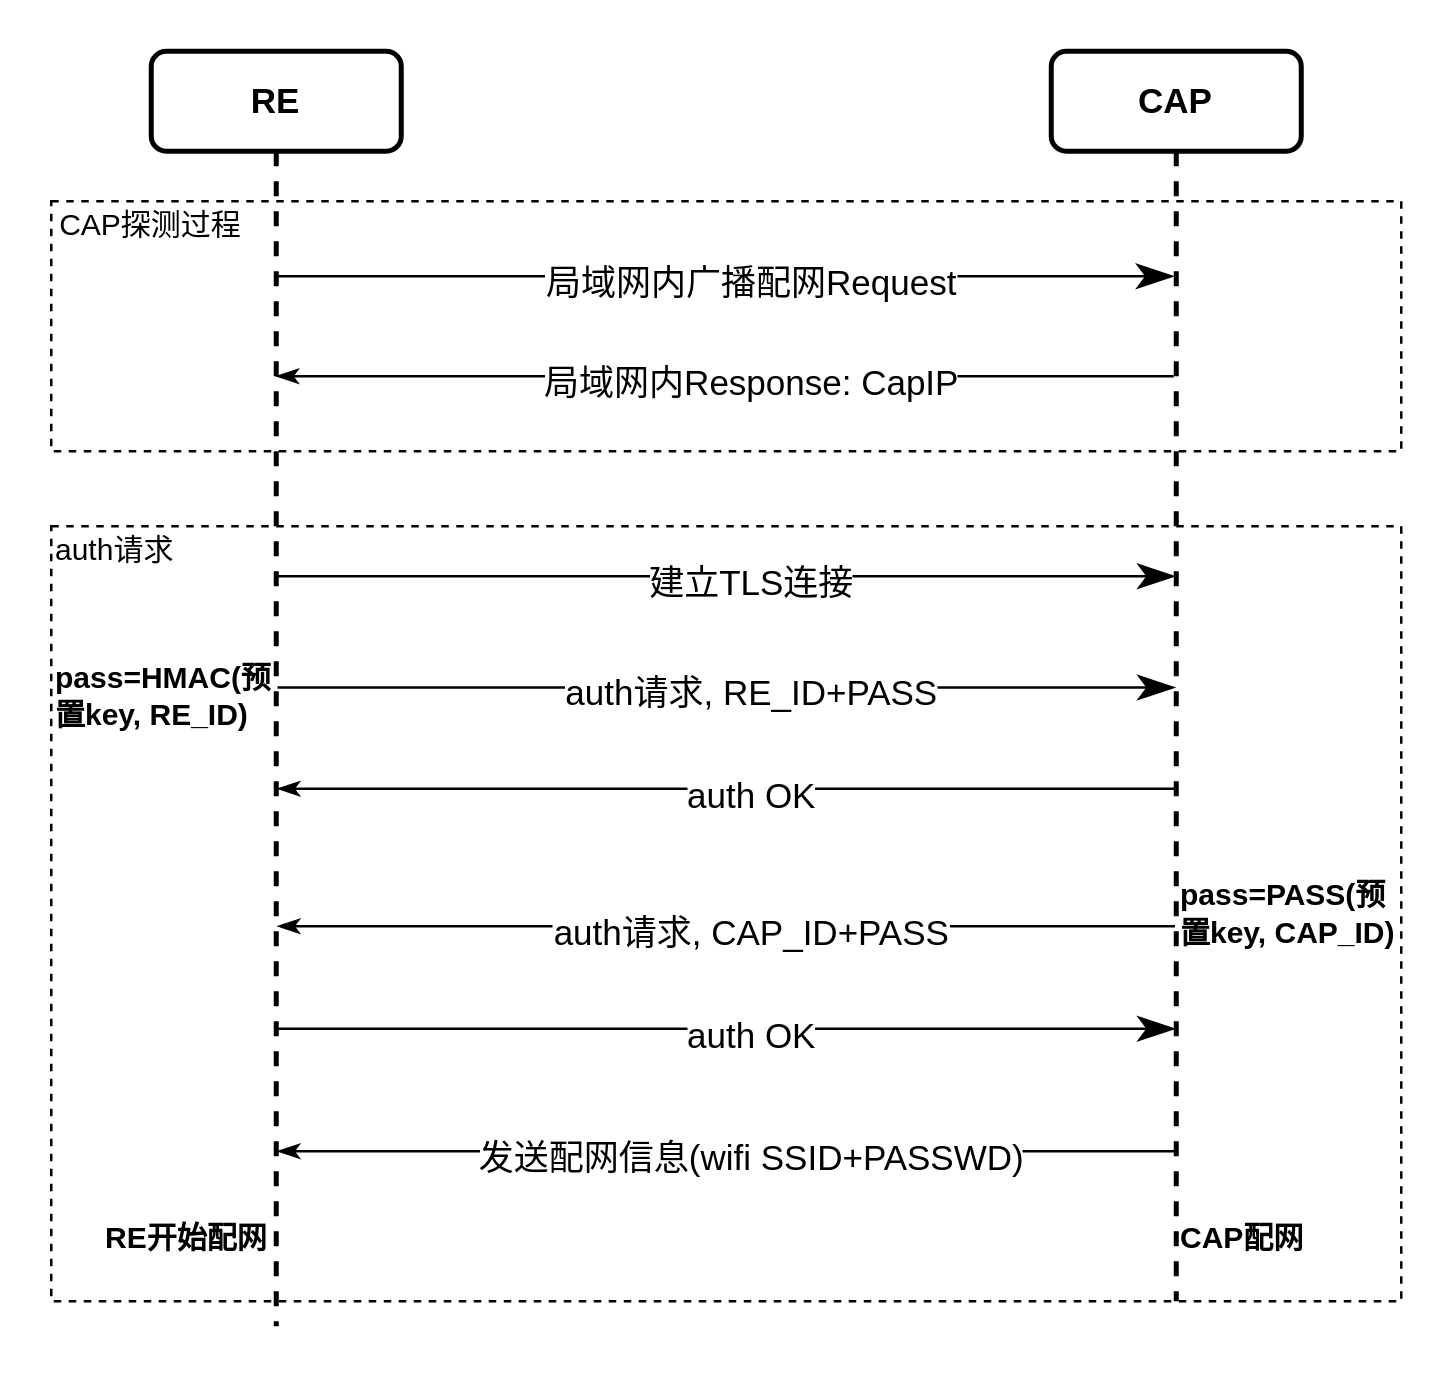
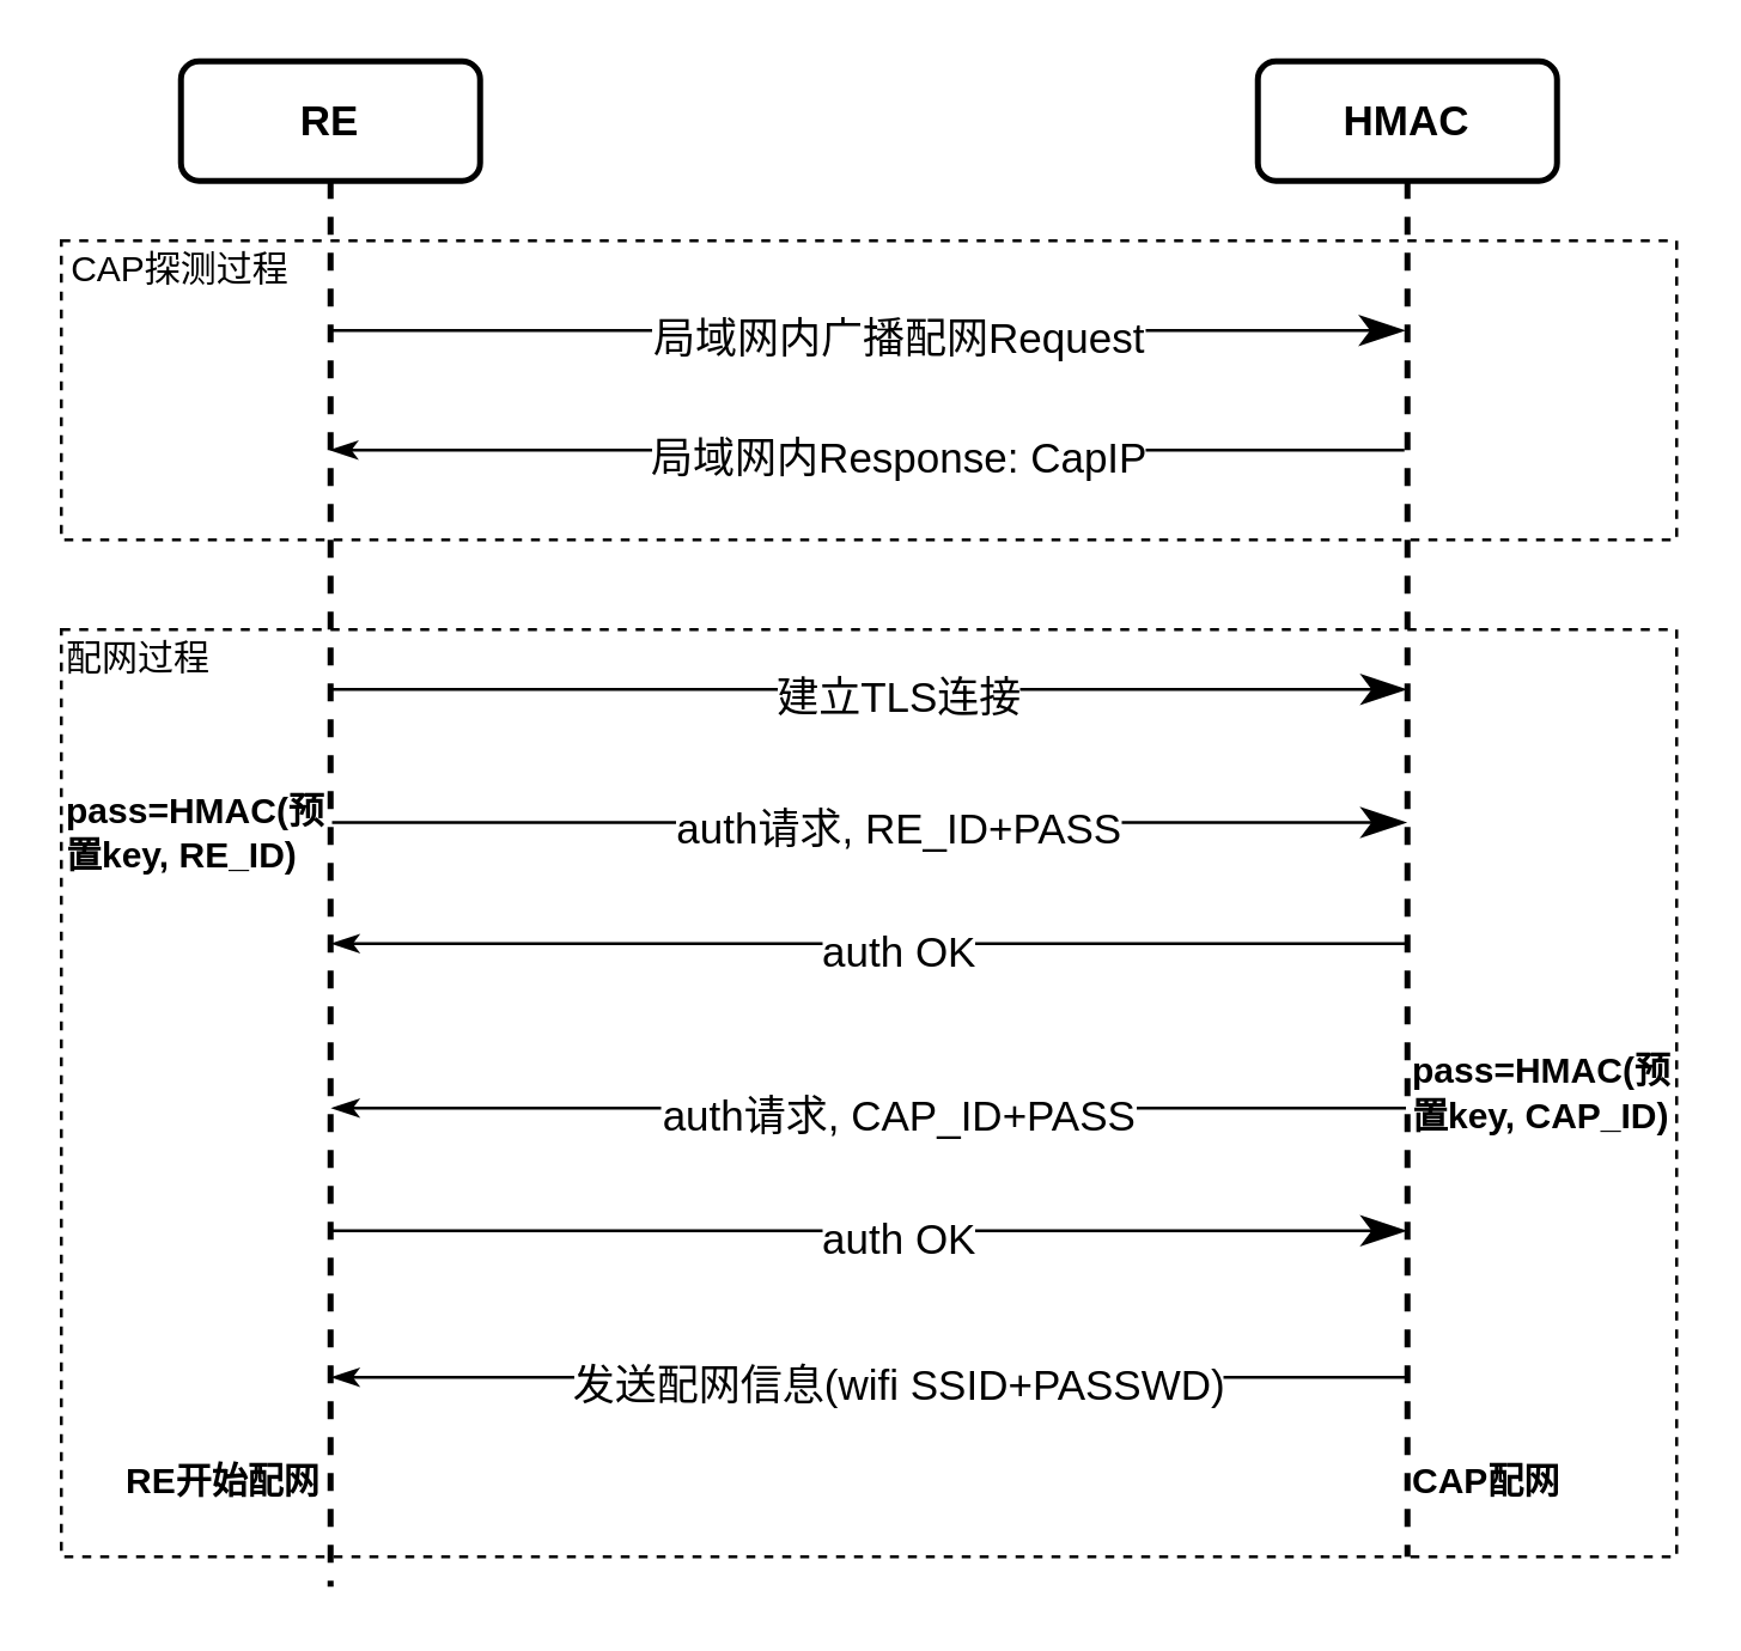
- <mxCell id="7" value="&lt;font style=&quot;font-size: 14px&quot;&gt;CAP&lt;br&gt;&lt;/font&gt;" style="shape=umlLifeline;perimeter=lifelinePerimeter;whiteSpace=wrap;html=1;container=1;collapsible=0;recursiveResize=0;outlineConnect=0;strokeWidth=2;rounded=1;fontStyle=1" parent="1" vertex="1"><mxGeometry x="420" y="20" width="100" height="500" as="geometry" /></mxCell>
+ <mxCell id="7" value="&lt;font style=&quot;font-size: 14px&quot;&gt;HMAC&lt;br&gt;&lt;/font&gt;" style="shape=umlLifeline;perimeter=lifelinePerimeter;whiteSpace=wrap;html=1;container=1;collapsible=0;recursiveResize=0;outlineConnect=0;strokeWidth=2;rounded=1;fontStyle=1" parent="1" vertex="1"><mxGeometry x="420" y="20" width="100" height="500" as="geometry" /></mxCell>
- <mxCell id="23" value="auth请求" style="text;html=1;strokeColor=none;fillColor=none;align=left;verticalAlign=middle;whiteSpace=wrap;rounded=0;dashed=1;" parent="1" vertex="1"><mxGeometry x="20" y="210" width="80" height="20" as="geometry" /></mxCell>
+ <mxCell id="23" value="配网过程" style="text;html=1;strokeColor=none;fillColor=none;align=left;verticalAlign=middle;whiteSpace=wrap;rounded=0;dashed=1;" parent="1" vertex="1"><mxGeometry x="20" y="210" width="80" height="20" as="geometry" /></mxCell>
- <mxCell id="27" value="pass=PASS(预置key, CAP_ID)" style="text;html=1;strokeColor=none;fillColor=none;align=left;verticalAlign=middle;whiteSpace=wrap;rounded=0;dashed=1;fontStyle=1" parent="1" vertex="1"><mxGeometry x="470" y="352.5" width="90" height="25" as="geometry" /></mxCell>
+ <mxCell id="27" value="pass=HMAC(预置key, CAP_ID)" style="text;html=1;strokeColor=none;fillColor=none;align=left;verticalAlign=middle;whiteSpace=wrap;rounded=0;dashed=1;fontStyle=1" parent="1" vertex="1"><mxGeometry x="470" y="352.5" width="90" height="25" as="geometry" /></mxCell>
